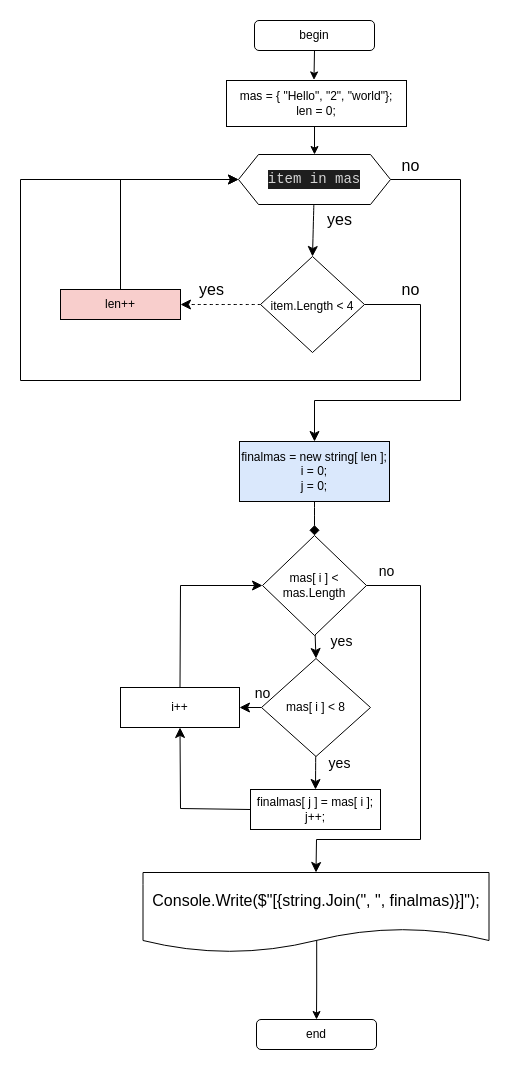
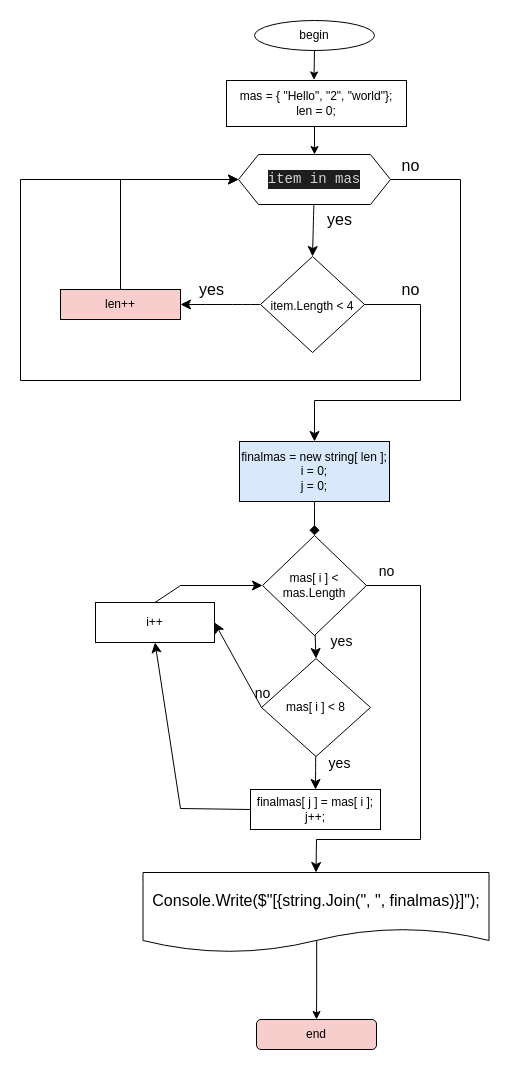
- <mxCell id="3" value="begin" style="rounded=1;whiteSpace=wrap;html=1;" parent="1" vertex="1"><mxGeometry x="254" y="20" width="120" height="30" as="geometry" /></mxCell>
+ <mxCell id="3" value="begin" style="ellipse;whiteSpace=wrap;html=1;" parent="1" vertex="1"><mxGeometry x="254" y="20" width="120" height="30" as="geometry" /></mxCell>
- <mxCell id="10" style="edgeStyle=none;curved=1;rounded=0;orthogonalLoop=1;jettySize=auto;html=1;entryX=1;entryY=0.5;entryDx=0;entryDy=0;fontSize=12;startSize=8;endSize=8;exitX=0;exitY=0.5;exitDx=0;exitDy=0;dashed=1;" parent="1" source="12" target="14" edge="1"><mxGeometry relative="1" as="geometry" /></mxCell>
+ <mxCell id="10" style="edgeStyle=none;curved=1;rounded=0;orthogonalLoop=1;jettySize=auto;html=1;entryX=1;entryY=0.5;entryDx=0;entryDy=0;fontSize=12;startSize=8;endSize=8;exitX=0;exitY=0.5;exitDx=0;exitDy=0;" parent="1" source="12" target="14" edge="1"><mxGeometry relative="1" as="geometry" /></mxCell>
- <mxCell id="28" value="&lt;font style=&quot;font-size: 12px;&quot;&gt;i++&lt;/font&gt;" style="whiteSpace=wrap;html=1;rounded=0;" parent="1" vertex="1"><mxGeometry x="120" y="687" width="119" height="40" as="geometry" /></mxCell>
+ <mxCell id="28" value="&lt;font style=&quot;font-size: 12px;&quot;&gt;i++&lt;/font&gt;" style="whiteSpace=wrap;html=1;rounded=0;" parent="1" vertex="1"><mxGeometry x="95" y="602" width="119" height="40" as="geometry" /></mxCell>
- <mxCell id="4" value="end" style="rounded=1;whiteSpace=wrap;html=1;" parent="1" vertex="1"><mxGeometry x="256" y="1019" width="120" height="30" as="geometry" /></mxCell>
+ <mxCell id="4" value="end" style="rounded=1;whiteSpace=wrap;html=1;fillColor=#f8cecc;" parent="1" vertex="1"><mxGeometry x="256" y="1019" width="120" height="30" as="geometry" /></mxCell>
